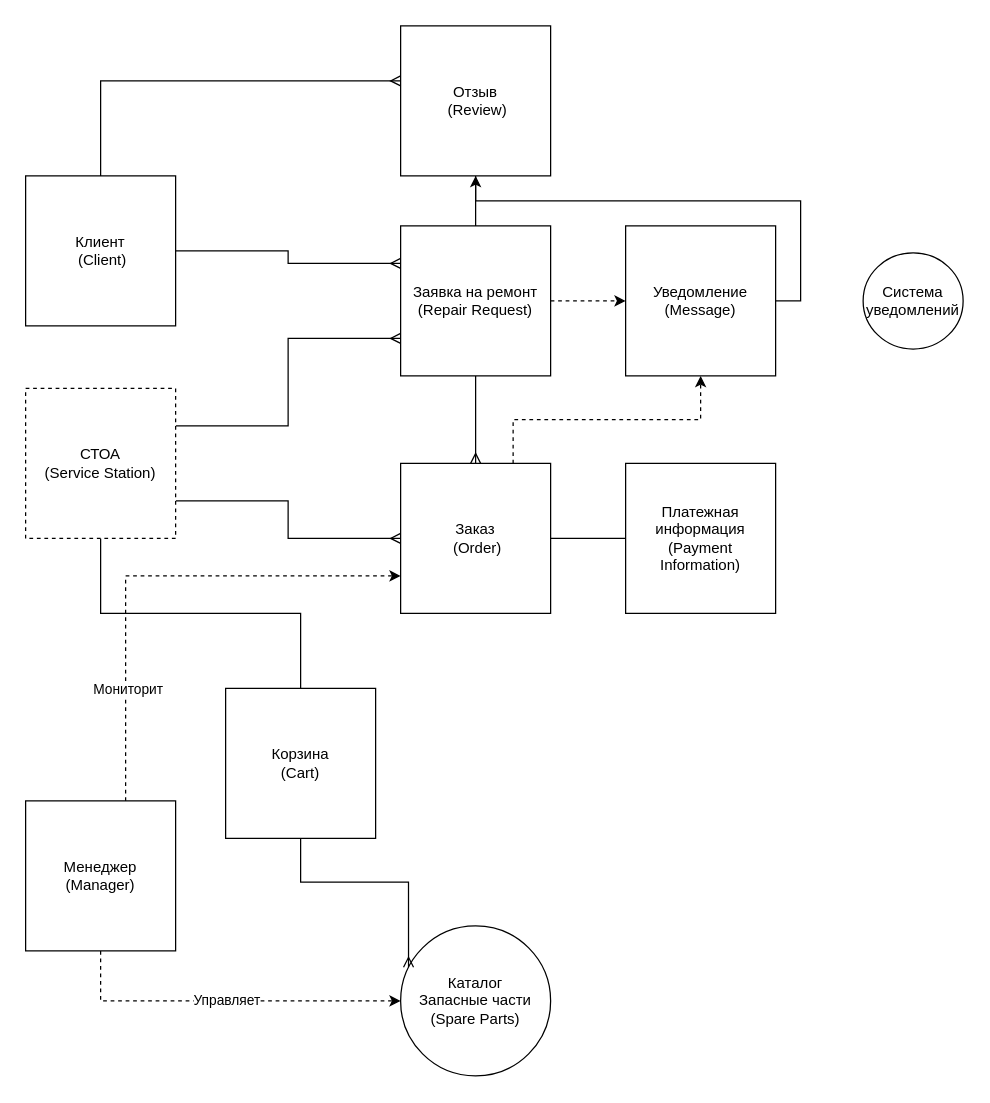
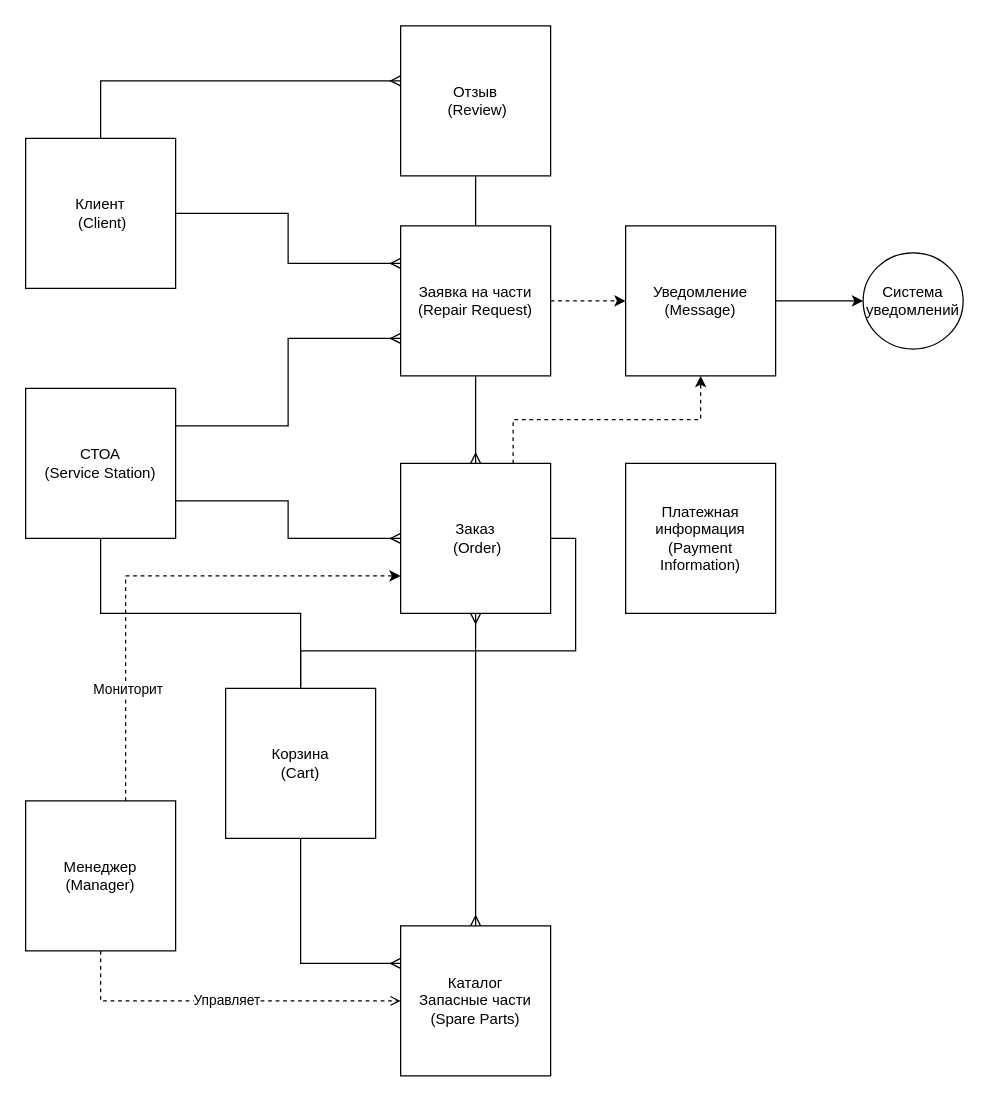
- <mxCell id="26" style="edgeStyle=orthogonalEdgeStyle;rounded=0;orthogonalLoop=1;jettySize=auto;html=1;exitX=1;exitY=0.5;exitDx=0;exitDy=0;" parent="1" source="27" target="24" edge="1"><mxGeometry relative="1" as="geometry" /></mxCell>
+ <mxCell id="26" style="edgeStyle=orthogonalEdgeStyle;rounded=0;orthogonalLoop=1;jettySize=auto;html=1;exitX=1;exitY=0.5;exitDx=0;exitDy=0;entryX=0;entryY=0.5;entryDx=0;entryDy=0;" parent="1" source="27" target="2" edge="1"><mxGeometry relative="1" as="geometry" /></mxCell>
- <mxCell id="8" value="Клиент&lt;br&gt;&amp;nbsp;(Client)" style="whiteSpace=wrap;html=1;aspect=fixed;" parent="1" vertex="1"><mxGeometry x="20" y="140" width="120" height="120" as="geometry" /></mxCell>
+ <mxCell id="8" value="Клиент&lt;br&gt;&amp;nbsp;(Client)" style="whiteSpace=wrap;html=1;aspect=fixed;" parent="1" vertex="1"><mxGeometry x="20" y="110" width="120" height="120" as="geometry" /></mxCell>
- <mxCell id="15" value="Заявка на ремонт&lt;br&gt;(Repair Request)" style="whiteSpace=wrap;html=1;aspect=fixed;" parent="1" vertex="1"><mxGeometry x="320" y="180" width="120" height="120" as="geometry" /></mxCell>
+ <mxCell id="15" value="Заявка на части&lt;br&gt;(Repair Request)" style="whiteSpace=wrap;html=1;aspect=fixed;" parent="1" vertex="1"><mxGeometry x="320" y="180" width="120" height="120" as="geometry" /></mxCell>
- <mxCell id="12" value="СТОА &lt;br&gt;(Service Station)" style="whiteSpace=wrap;html=1;aspect=fixed;dashed=1;" parent="1" vertex="1"><mxGeometry x="20" y="310" width="120" height="120" as="geometry" /></mxCell>
+ <mxCell id="12" value="СТОА &lt;br&gt;(Service Station)" style="whiteSpace=wrap;html=1;aspect=fixed;" parent="1" vertex="1"><mxGeometry x="20" y="310" width="120" height="120" as="geometry" /></mxCell>
- <mxCell id="4" style="edgeStyle=orthogonalEdgeStyle;rounded=0;orthogonalLoop=1;jettySize=auto;html=1;exitX=1;exitY=0.5;exitDx=0;exitDy=0;entryX=0;entryY=0.5;entryDx=0;entryDy=0;endArrow=none;endFill=0;" parent="1" source="6" target="16" edge="1"><mxGeometry relative="1" as="geometry" /></mxCell>
+ <mxCell id="4" style="edgeStyle=orthogonalEdgeStyle;rounded=0;orthogonalLoop=1;jettySize=auto;html=1;exitX=1;exitY=0.5;exitDx=0;exitDy=0;endArrow=none;endFill=0;" parent="1" source="6" target="29" edge="1"><mxGeometry relative="1" as="geometry" /></mxCell>
+ <mxCell id="3" style="edgeStyle=orthogonalEdgeStyle;rounded=0;orthogonalLoop=1;jettySize=auto;html=1;endArrow=ERmany;endFill=0;startArrow=ERmany;startFill=0;" parent="1" source="6" target="22" edge="1"><mxGeometry relative="1" as="geometry" /></mxCell>
- <mxCell id="17" style="edgeStyle=orthogonalEdgeStyle;rounded=0;orthogonalLoop=1;jettySize=auto;html=1;dashed=1;" parent="1" source="21" target="22" edge="1"><mxGeometry relative="1" as="geometry"><Array as="points"><mxPoint x="80" y="800" /></Array></mxGeometry></mxCell>
+ <mxCell id="17" style="edgeStyle=orthogonalEdgeStyle;rounded=0;orthogonalLoop=1;jettySize=auto;html=1;dashed=1;endArrow=open;" parent="1" source="21" target="22" edge="1"><mxGeometry relative="1" as="geometry"><Array as="points"><mxPoint x="80" y="800" /></Array></mxGeometry></mxCell>
- <mxCell id="22" value="Каталог&lt;br&gt;Запасные части (Spare Parts)" style="ellipse;whiteSpace=wrap;html=1;aspect=fixed;" parent="1" vertex="1"><mxGeometry x="320" y="740" width="120" height="120" as="geometry" /></mxCell>
+ <mxCell id="22" value="Каталог&lt;br&gt;Запасные части (Spare Parts)" style="whiteSpace=wrap;html=1;aspect=fixed;" parent="1" vertex="1"><mxGeometry x="320" y="740" width="120" height="120" as="geometry" /></mxCell>
